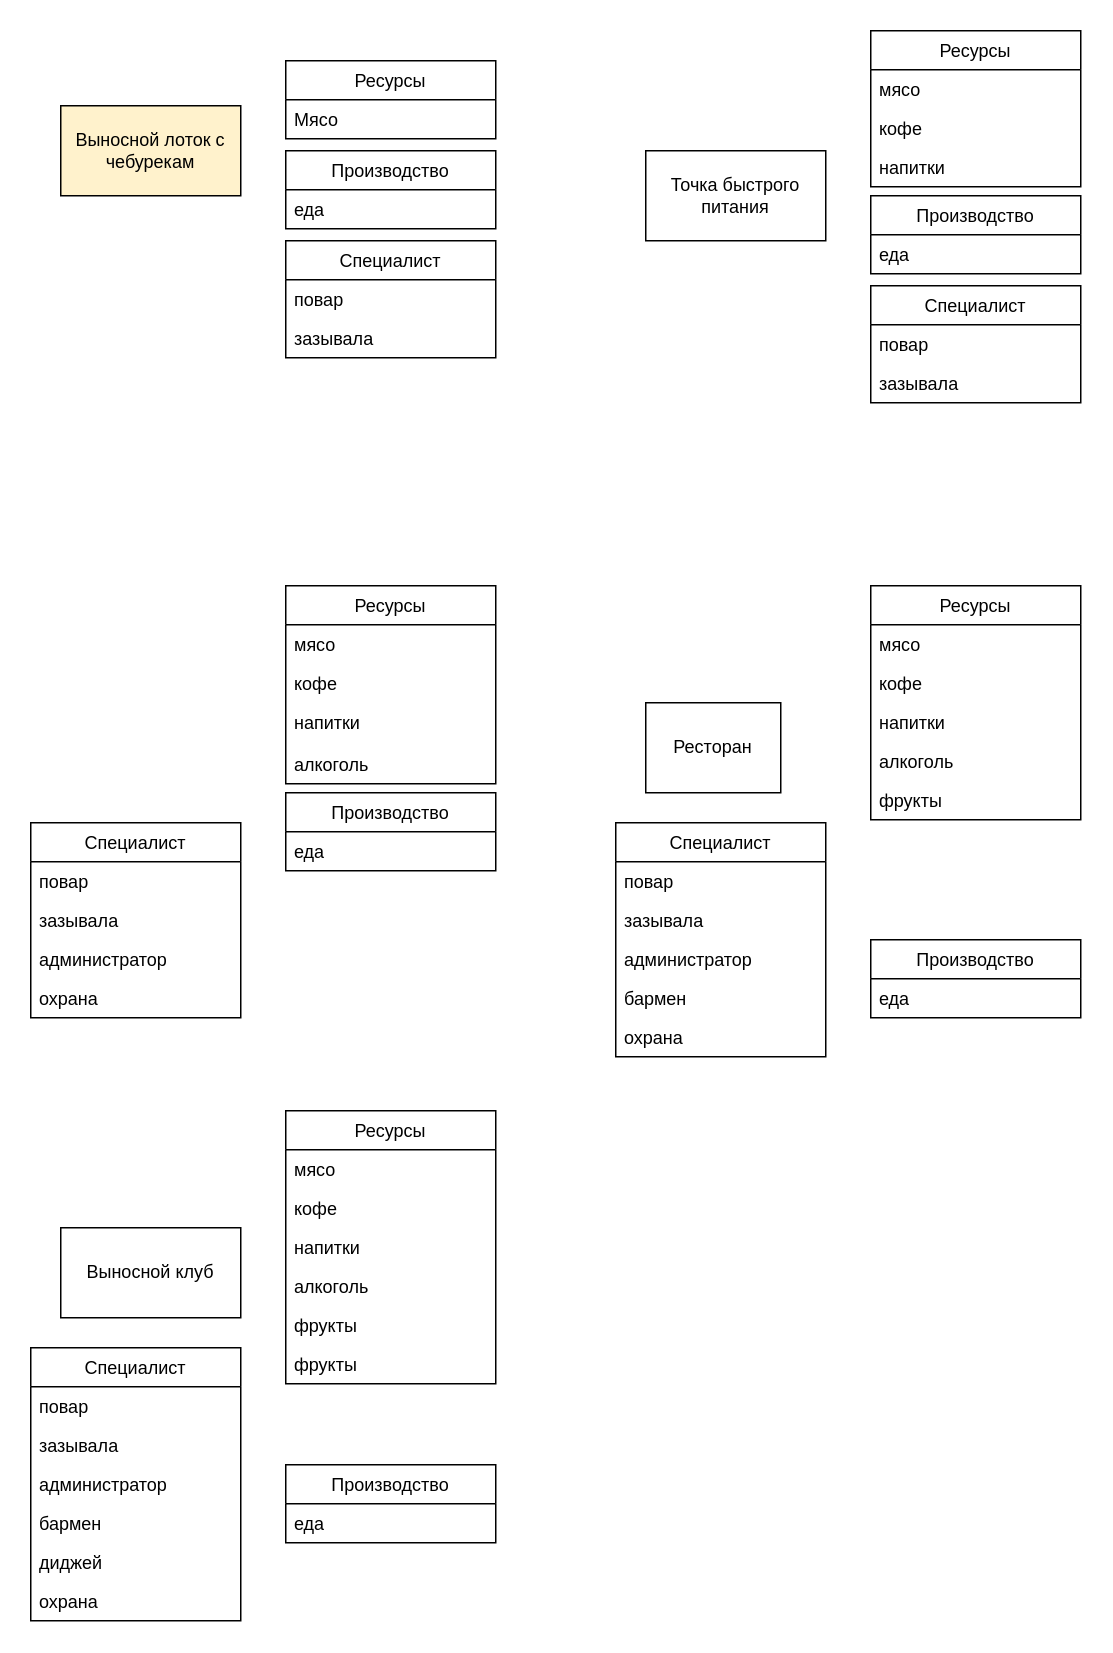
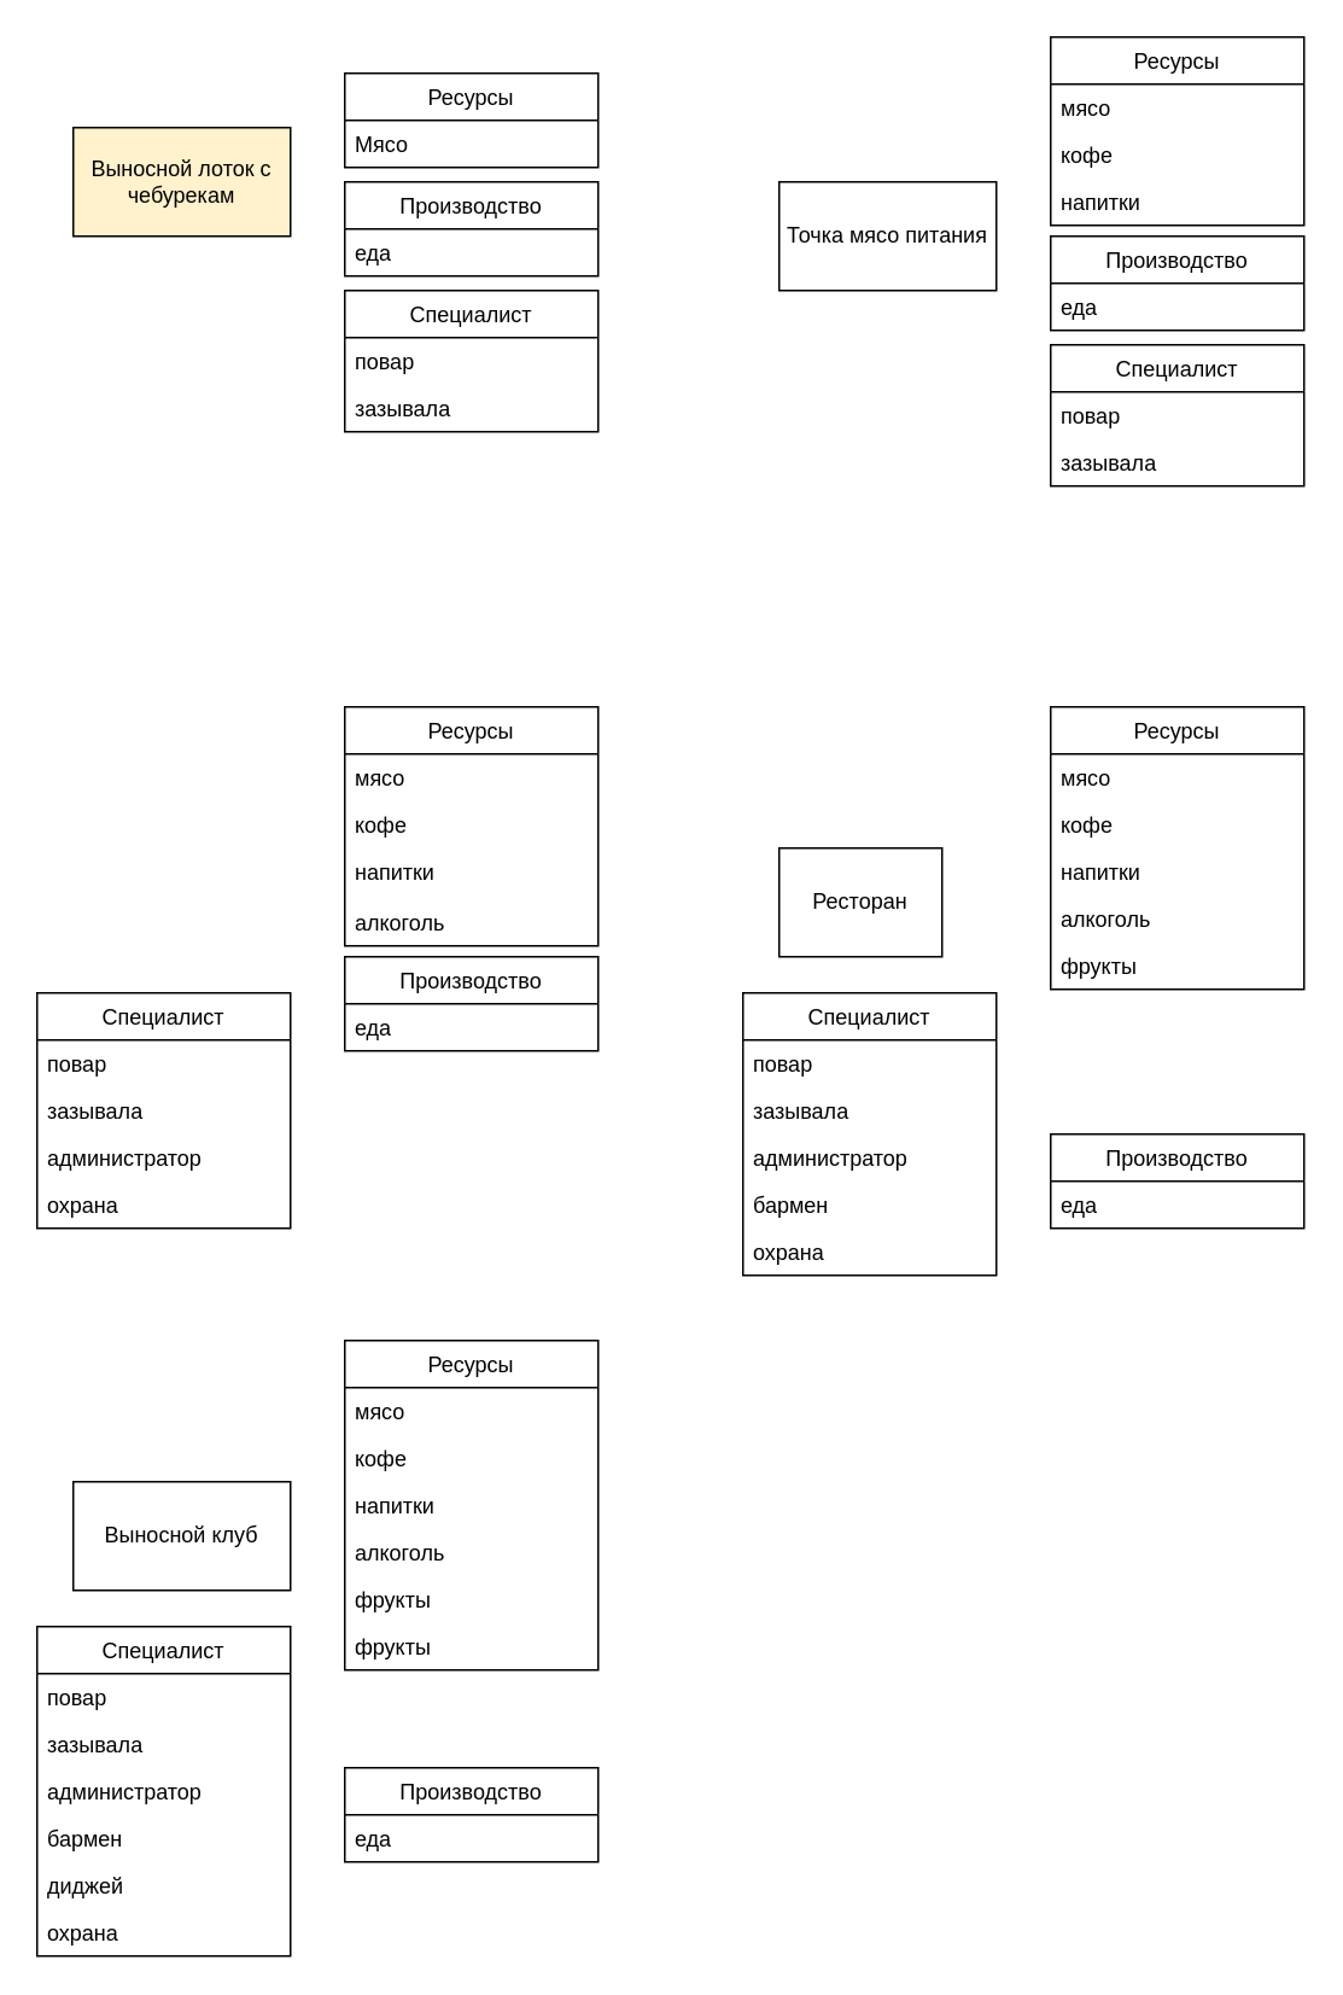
- <mxCell id="10" value="&lt;p class=&quot;MsoNormal&quot;&gt;Точка быстрого питания&lt;/p&gt;" style="rounded=0;whiteSpace=wrap;html=1;" parent="1" vertex="1"><mxGeometry x="430" y="100" width="120" height="60" as="geometry" /></mxCell>
+ <mxCell id="10" value="&lt;p class=&quot;MsoNormal&quot;&gt;Точка мясо питания&lt;/p&gt;" style="rounded=0;whiteSpace=wrap;html=1;" parent="1" vertex="1"><mxGeometry x="430" y="100" width="120" height="60" as="geometry" /></mxCell>
